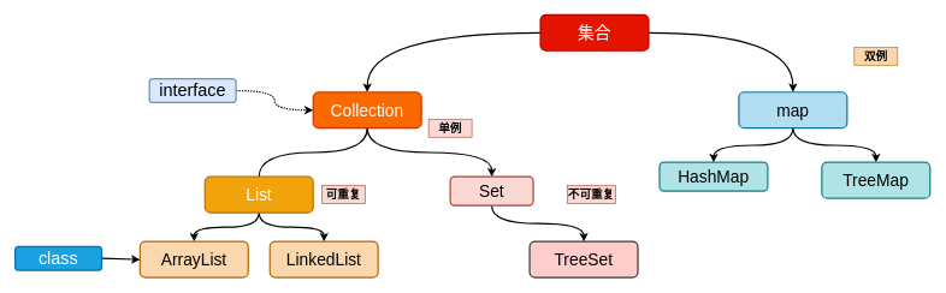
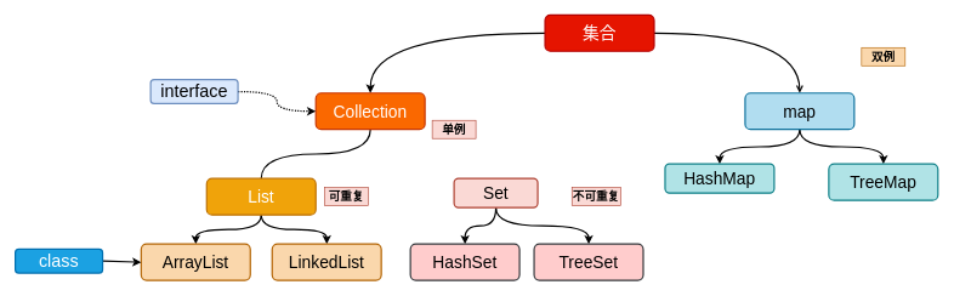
- <mxCell id="3" style="edgeStyle=orthogonalEdgeStyle;rounded=0;orthogonalLoop=1;jettySize=auto;html=1;exitX=1;exitY=0.5;exitDx=0;exitDy=0;entryX=0.5;entryY=0;entryDx=0;entryDy=0;curved=1;strokeWidth=2;" parent="1" source="4" target="10" edge="1"><mxGeometry relative="1" as="geometry" /></mxCell>
+ <mxCell id="3" style="edgeStyle=orthogonalEdgeStyle;rounded=0;orthogonalLoop=1;jettySize=auto;html=1;exitX=1;exitY=0.5;exitDx=0;exitDy=0;entryX=0.5;entryY=0;entryDx=0;entryDy=0;curved=1;strokeWidth=2;endArrow=open;" parent="1" source="4" target="10" edge="1"><mxGeometry relative="1" as="geometry" /></mxCell>
- <mxCell id="6" style="edgeStyle=orthogonalEdgeStyle;curved=1;rounded=0;orthogonalLoop=1;jettySize=auto;html=1;exitX=0.5;exitY=1;exitDx=0;exitDy=0;entryX=0.5;entryY=0;entryDx=0;entryDy=0;strokeWidth=2;" parent="1" source="7" target="18" edge="1"><mxGeometry relative="1" as="geometry" /></mxCell>
+ <mxCell id="16" style="edgeStyle=orthogonalEdgeStyle;curved=1;rounded=0;orthogonalLoop=1;jettySize=auto;html=1;exitX=0.5;exitY=1;exitDx=0;exitDy=0;entryX=0.5;entryY=0;entryDx=0;entryDy=0;strokeWidth=2;" parent="1" source="18" target="21" edge="1"><mxGeometry relative="1" as="geometry" /></mxCell>
+ <mxCell id="21" value="&lt;font style=&quot;font-size: 23px&quot;&gt;HashSet&lt;/font&gt;" style="rounded=1;whiteSpace=wrap;html=1;strokeWidth=2;fillColor=#ffcccc;strokeColor=#36393d;" parent="1" vertex="1"><mxGeometry x="563" y="335" width="150" height="50" as="geometry" /></mxCell>
